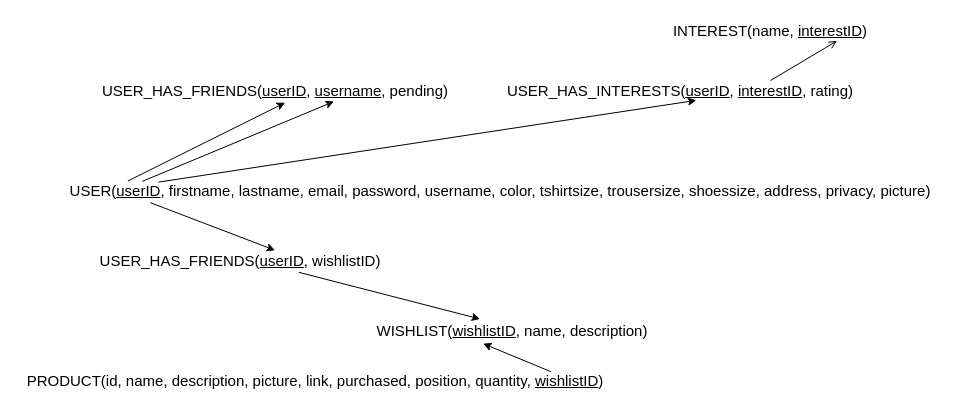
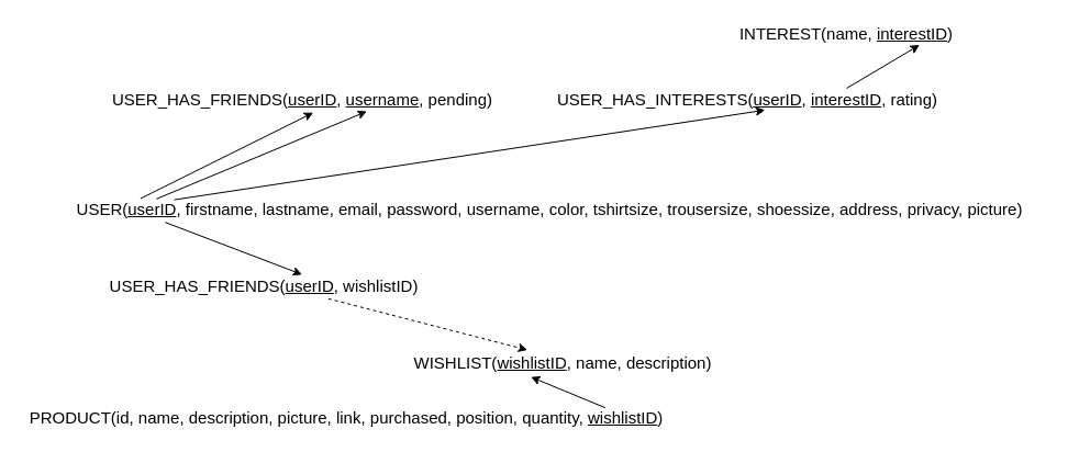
- <mxCell id="14" value="" style="endArrow=open;html=1;entryX=0.802;entryY=1.025;entryDx=0;entryDy=0;entryPerimeter=0;exitX=0.75;exitY=0;exitDx=0;exitDy=0;" parent="1" source="7" target="5" edge="1"><mxGeometry width="50" height="50" relative="1" as="geometry"><mxPoint x="474" y="300" as="sourcePoint" /><mxPoint x="502.44" y="348.5" as="targetPoint" /></mxGeometry></mxCell>
+ <mxCell id="14" value="" style="endArrow=classic;html=1;entryX=0.802;entryY=1.025;entryDx=0;entryDy=0;entryPerimeter=0;exitX=0.75;exitY=0;exitDx=0;exitDy=0;" parent="1" source="7" target="5" edge="1"><mxGeometry width="50" height="50" relative="1" as="geometry"><mxPoint x="474" y="300" as="sourcePoint" /><mxPoint x="502.44" y="348.5" as="targetPoint" /></mxGeometry></mxCell>
- <mxCell id="12" value="" style="endArrow=classic;html=1;entryX=0.394;entryY=-0.075;entryDx=0;entryDy=0;entryPerimeter=0;exitX=0.662;exitY=1.09;exitDx=0;exitDy=0;exitPerimeter=0;" parent="1" source="8" target="3" edge="1"><mxGeometry width="50" height="50" relative="1" as="geometry"><mxPoint x="228.08" y="209.8" as="sourcePoint" /><mxPoint x="289.36" y="112.2" as="targetPoint" /></mxGeometry></mxCell>
+ <mxCell id="12" value="" style="endArrow=classic;html=1;entryX=0.394;entryY=-0.075;entryDx=0;entryDy=0;entryPerimeter=0;exitX=0.662;exitY=1.09;exitDx=0;exitDy=0;exitPerimeter=0;dashed=1;" parent="1" source="8" target="3" edge="1"><mxGeometry width="50" height="50" relative="1" as="geometry"><mxPoint x="228.08" y="209.8" as="sourcePoint" /><mxPoint x="289.36" y="112.2" as="targetPoint" /></mxGeometry></mxCell>
